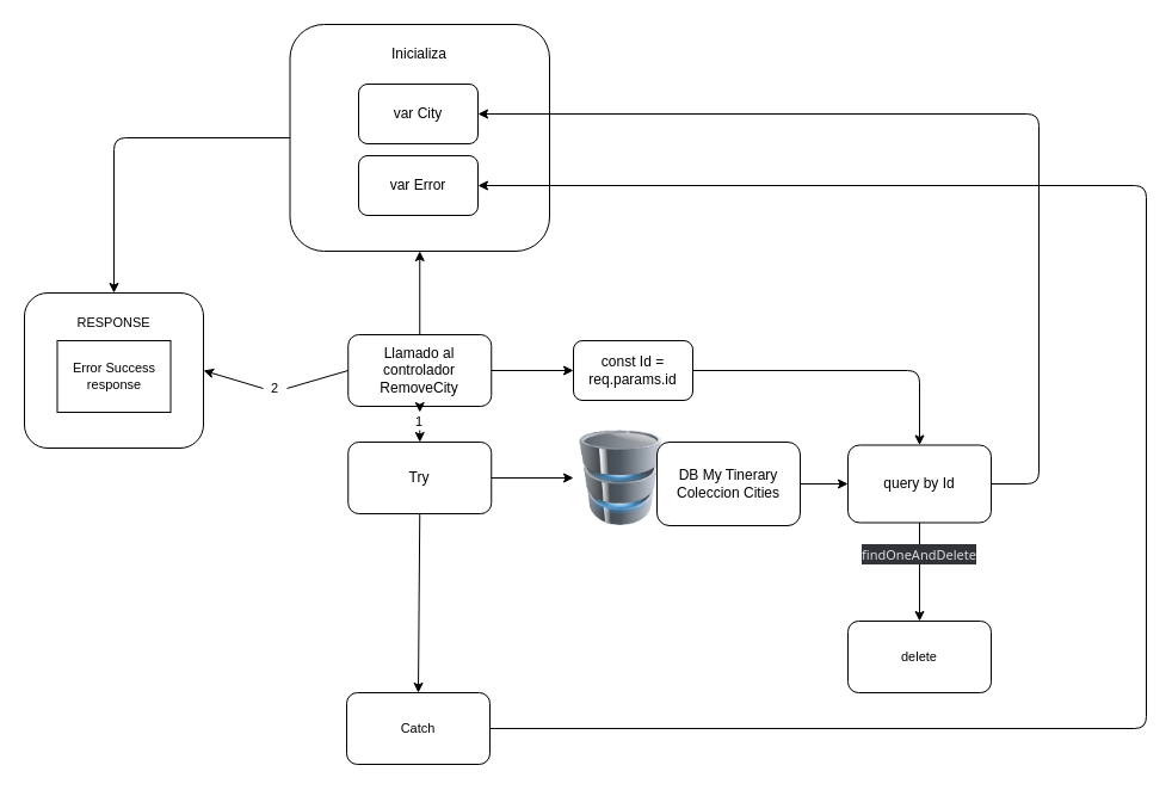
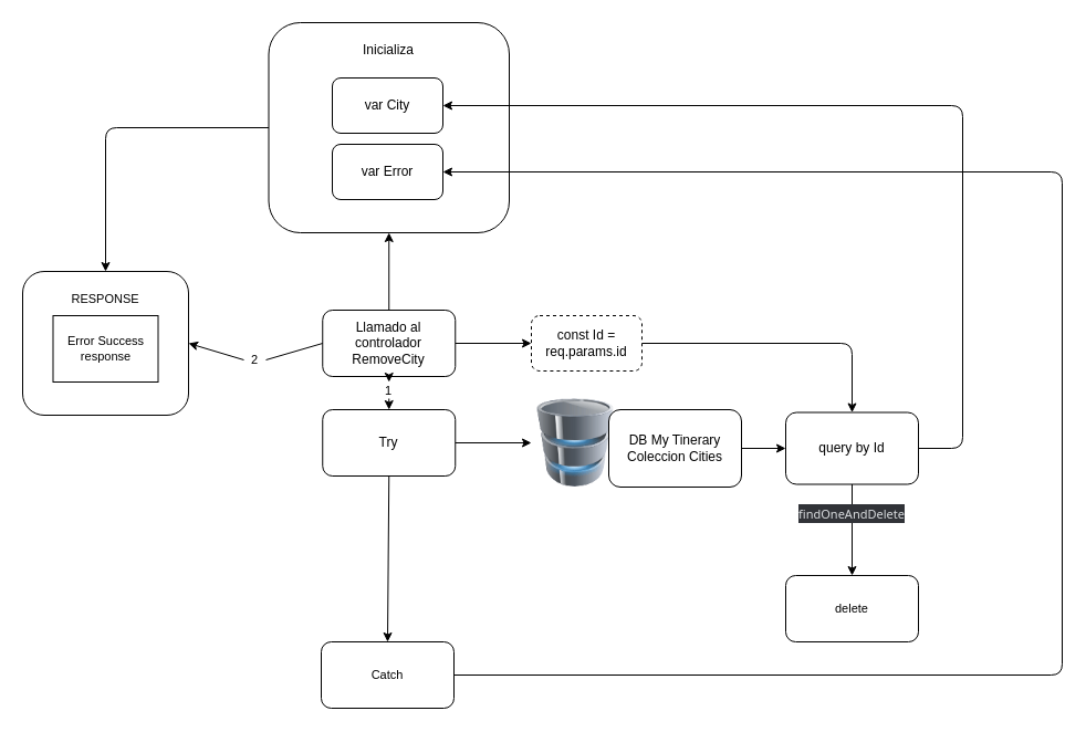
- <mxCell id="10" value="const Id = req.params.id" style="rounded=1;whiteSpace=wrap;html=1;" vertex="1" parent="1"><mxGeometry x="480" y="285" width="100" height="50" as="geometry" /></mxCell>
+ <mxCell id="10" value="const Id = req.params.id" style="rounded=1;whiteSpace=wrap;html=1;dashed=1;" vertex="1" parent="1"><mxGeometry x="480" y="285" width="100" height="50" as="geometry" /></mxCell>
